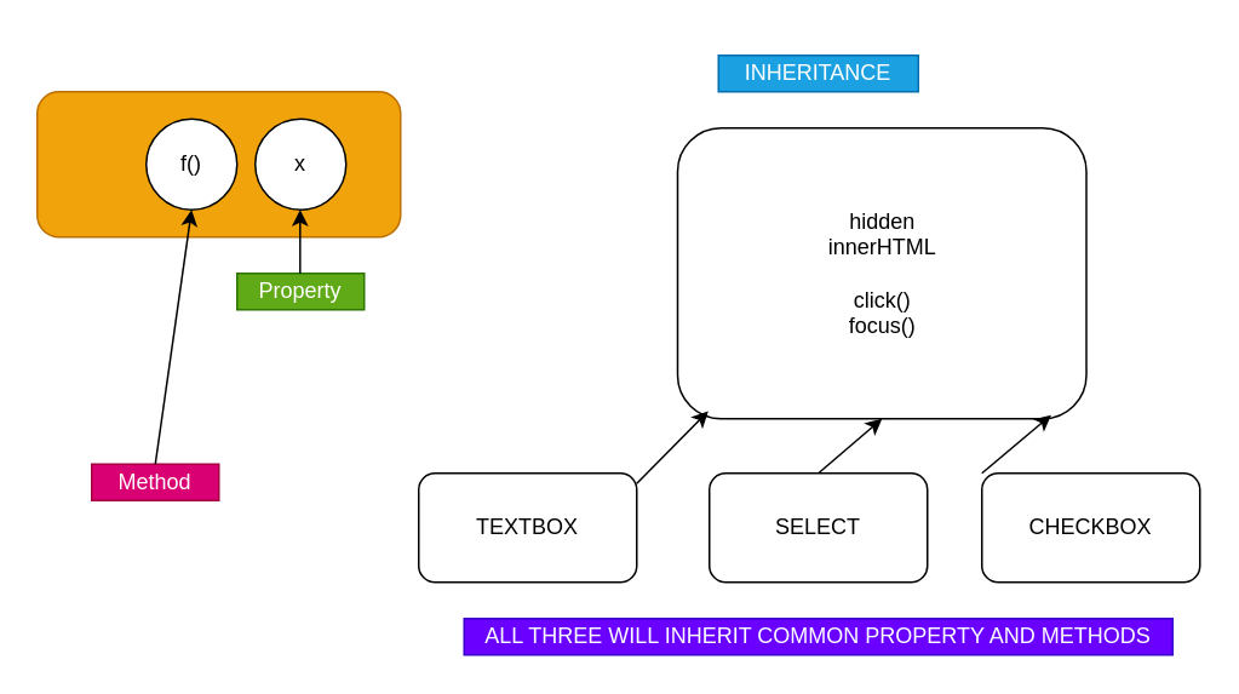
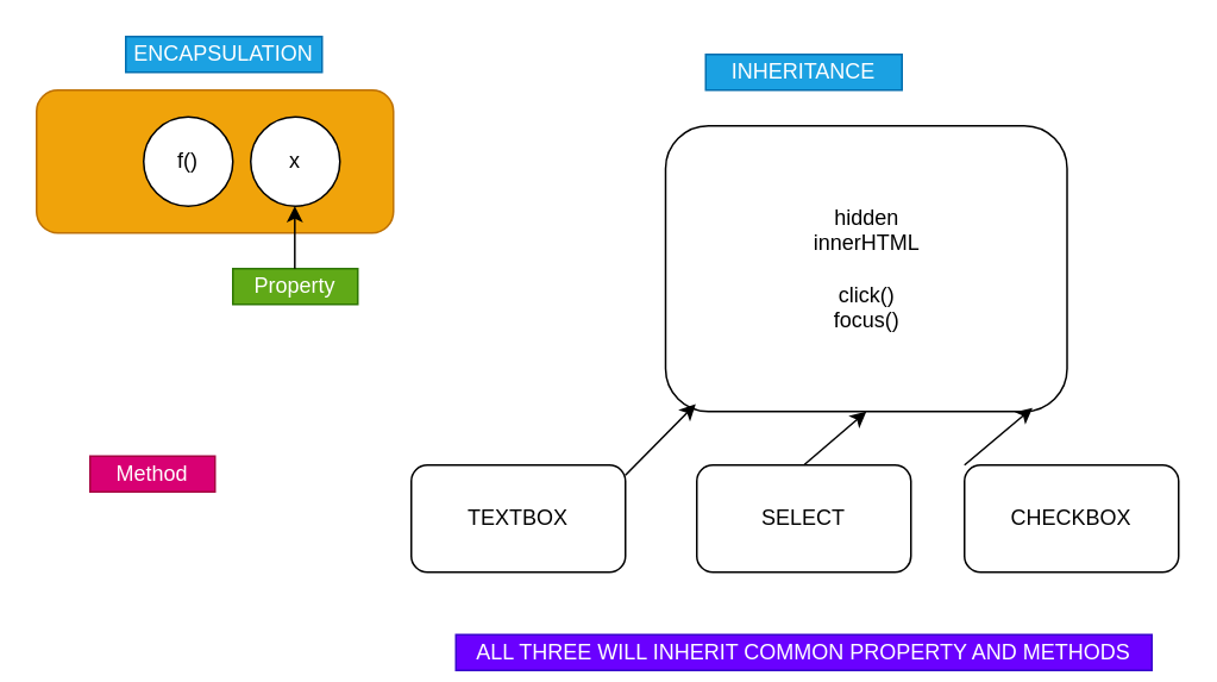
+ <mxCell id="9" value="ENCAPSULATION" style="text;html=1;strokeColor=#006EAF;fillColor=#1ba1e2;align=center;verticalAlign=middle;whiteSpace=wrap;rounded=0;fontFamily=Helvetica;fontColor=#ffffff;" parent="1" vertex="1"><mxGeometry x="70" y="20" width="110" height="20" as="geometry" /></mxCell>
- <mxCell id="7" value="" style="endArrow=classic;html=1;fontFamily=Helvetica;exitX=0.5;exitY=0;exitDx=0;exitDy=0;entryX=0.5;entryY=1;entryDx=0;entryDy=0;" parent="1" source="6" target="3" edge="1"><mxGeometry width="50" height="50" relative="1" as="geometry"><mxPoint x="120" y="110" as="sourcePoint" /><mxPoint x="170" y="60" as="targetPoint" /></mxGeometry></mxCell>
- <mxCell id="18" value="ALL THREE WILL INHERIT COMMON PROPERTY AND METHODS" style="text;html=1;strokeColor=#3700CC;fillColor=#6a00ff;align=center;verticalAlign=middle;whiteSpace=wrap;rounded=0;fontFamily=Helvetica;fontColor=#ffffff;" vertex="1" parent="1"><mxGeometry x="255" y="340" width="390" height="20" as="geometry" /></mxCell>
+ <mxCell id="18" value="ALL THREE WILL INHERIT COMMON PROPERTY AND METHODS" style="text;html=1;strokeColor=#3700CC;fillColor=#6a00ff;align=center;verticalAlign=middle;whiteSpace=wrap;rounded=0;fontFamily=Helvetica;fontColor=#ffffff;" vertex="1" parent="1"><mxGeometry x="255" y="355" width="390" height="20" as="geometry" /></mxCell>
